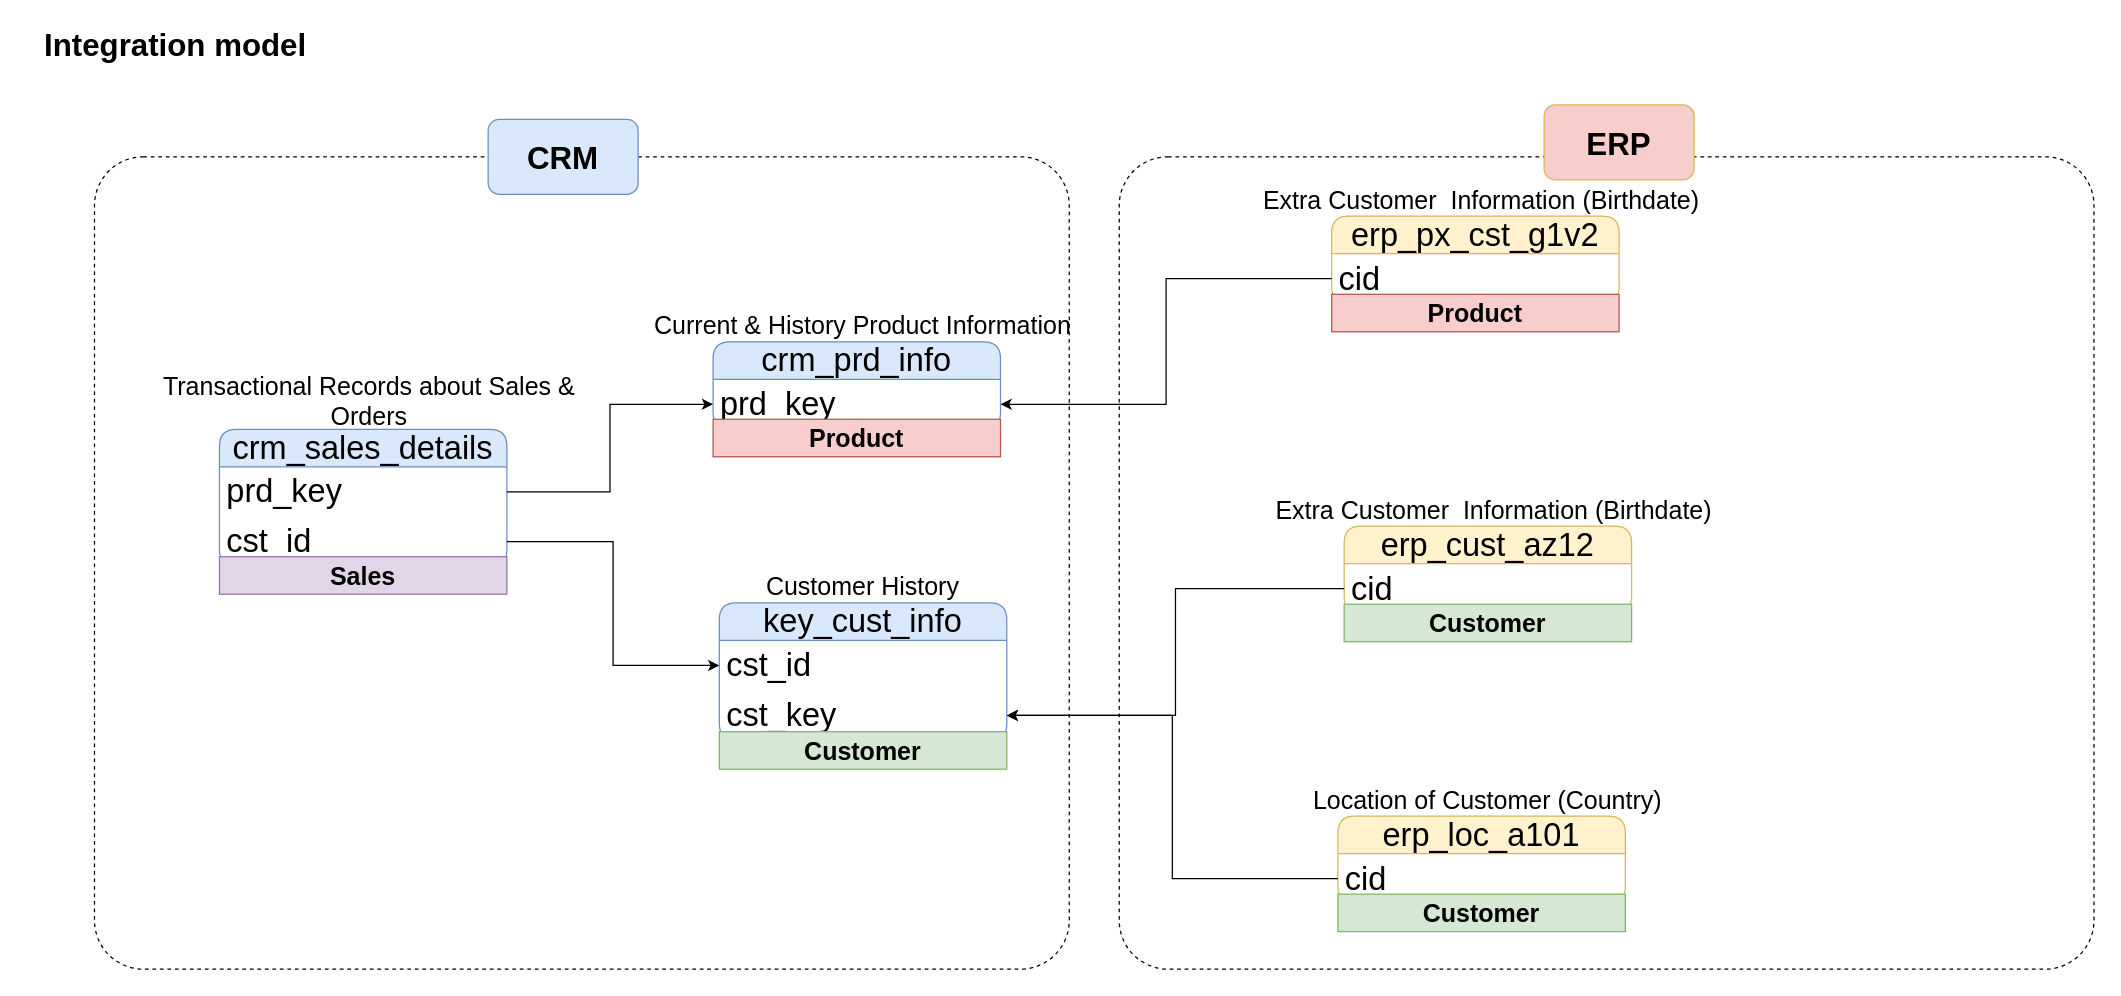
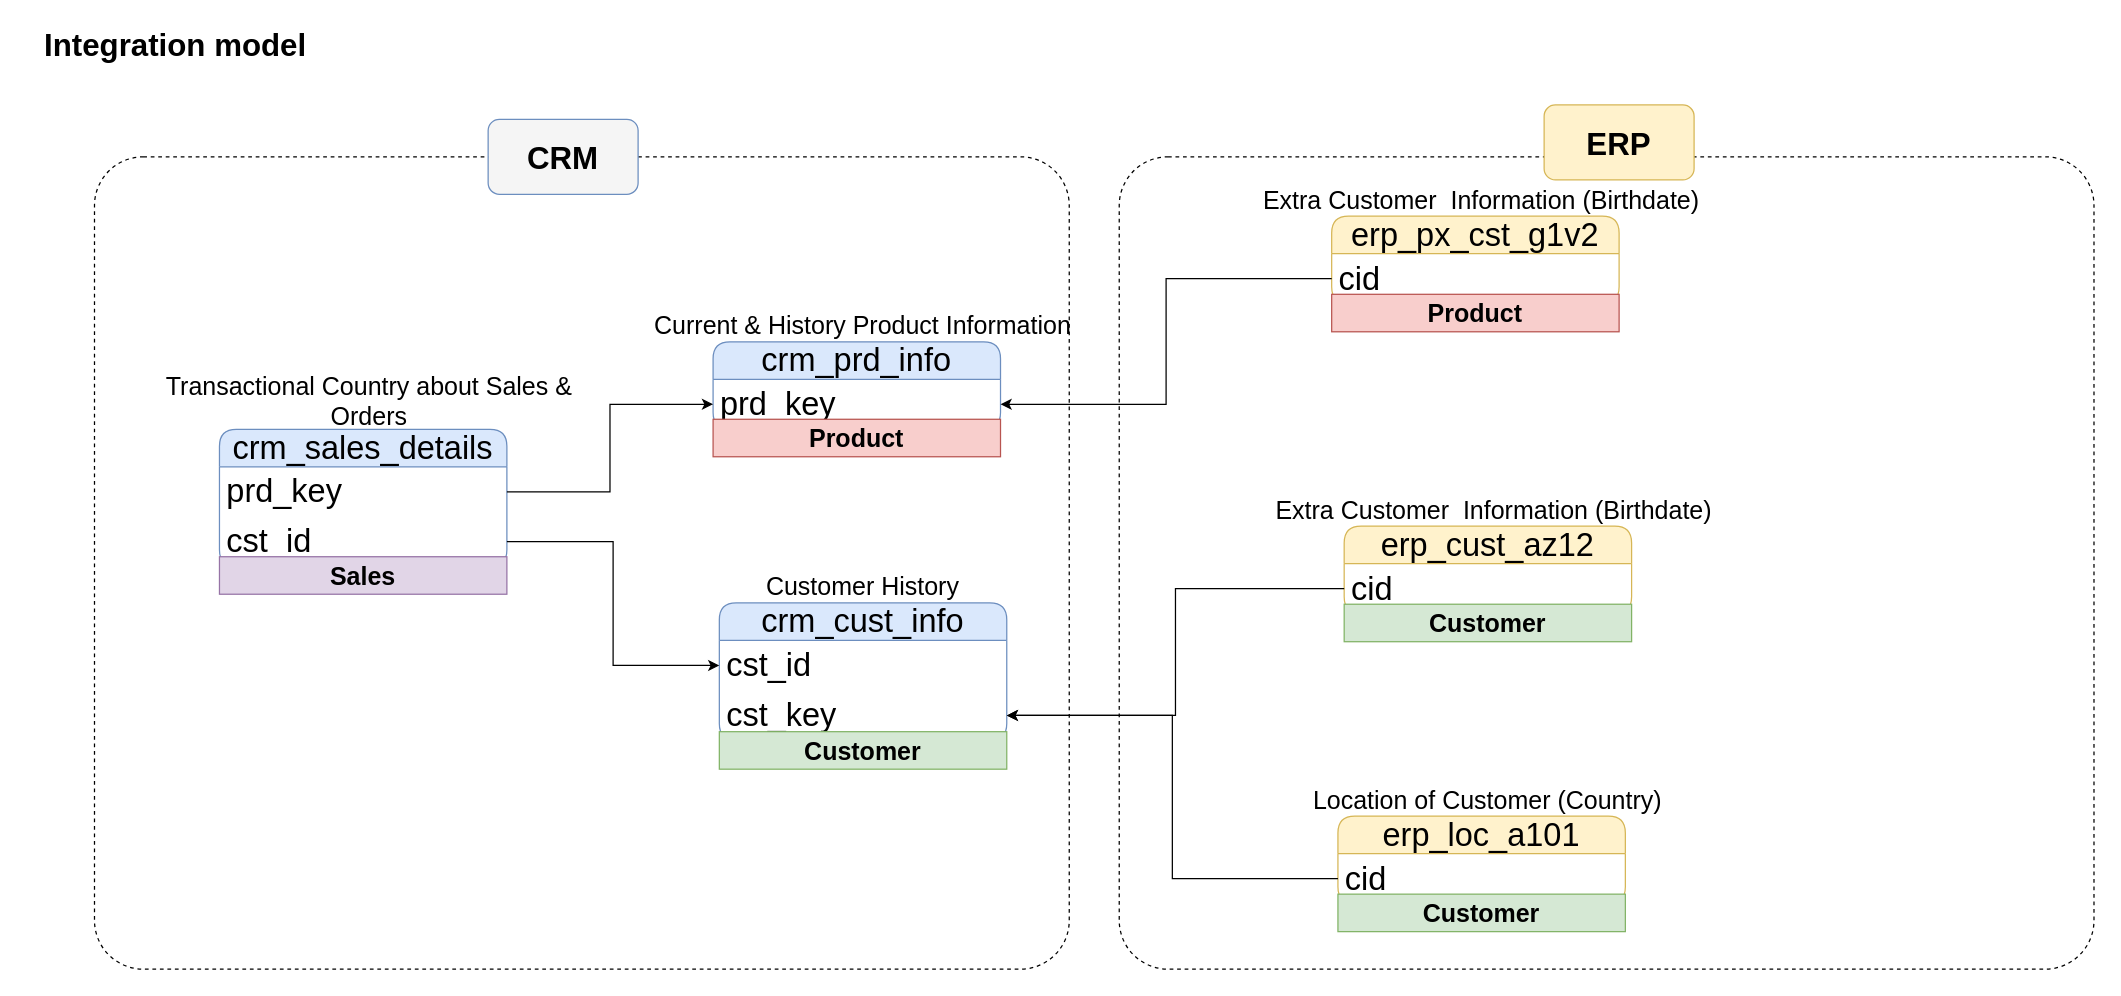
- <mxCell id="31" value="&lt;span style=&quot;font-size: 25px;&quot;&gt;&lt;b&gt;ERP&lt;/b&gt;&lt;/span&gt;" style="rounded=1;whiteSpace=wrap;html=1;fillColor=#f8cecc;strokeColor=#d6b656;" parent="1" vertex="1"><mxGeometry x="1235" y="83.5" width="120" height="60" as="geometry" /></mxCell>
+ <mxCell id="31" value="&lt;span style=&quot;font-size: 25px;&quot;&gt;&lt;b&gt;ERP&lt;/b&gt;&lt;/span&gt;" style="rounded=1;whiteSpace=wrap;html=1;fillColor=#fff2cc;strokeColor=#d6b656;" parent="1" vertex="1"><mxGeometry x="1235" y="83.5" width="120" height="60" as="geometry" /></mxCell>
- <mxCell id="29" value="&lt;b style=&quot;&quot;&gt;&lt;font style=&quot;font-size: 25px;&quot;&gt;CRM&lt;/font&gt;&lt;/b&gt;" style="rounded=1;whiteSpace=wrap;html=1;fillColor=#dae8fc;strokeColor=#6c8ebf;" parent="1" vertex="1"><mxGeometry x="390" y="95" width="120" height="60" as="geometry" /></mxCell>
+ <mxCell id="29" value="&lt;b style=&quot;&quot;&gt;&lt;font style=&quot;font-size: 25px;&quot;&gt;CRM&lt;/font&gt;&lt;/b&gt;" style="rounded=1;whiteSpace=wrap;html=1;fillColor=#f5f5f5;strokeColor=#6c8ebf;" parent="1" vertex="1"><mxGeometry x="390" y="95" width="120" height="60" as="geometry" /></mxCell>
- <mxCell id="13" value="&lt;font style=&quot;font-size: 20px;&quot;&gt;Transactional Records about Sales &amp;amp; Orders&lt;/font&gt;" style="text;html=1;align=center;verticalAlign=middle;whiteSpace=wrap;rounded=0;" parent="1" vertex="1"><mxGeometry x="115" y="295" width="360" height="49" as="geometry" /></mxCell>
+ <mxCell id="13" value="&lt;font style=&quot;font-size: 20px;&quot;&gt;Transactional Country about Sales &amp;amp; Orders&lt;/font&gt;" style="text;html=1;align=center;verticalAlign=middle;whiteSpace=wrap;rounded=0;" parent="1" vertex="1"><mxGeometry x="115" y="295" width="360" height="49" as="geometry" /></mxCell>
- <mxCell id="3" value="key_cust_info" style="swimlane;fontStyle=0;childLayout=stackLayout;horizontal=1;startSize=30;horizontalStack=0;resizeParent=1;resizeParentMax=0;resizeLast=0;collapsible=1;marginBottom=0;whiteSpace=wrap;html=1;rounded=1;fillColor=#dae8fc;strokeColor=#6c8ebf;fontSize=26;" parent="1" vertex="1"><mxGeometry x="575" y="482" width="230" height="110" as="geometry" /></mxCell>
+ <mxCell id="3" value="crm_cust_info" style="swimlane;fontStyle=0;childLayout=stackLayout;horizontal=1;startSize=30;horizontalStack=0;resizeParent=1;resizeParentMax=0;resizeLast=0;collapsible=1;marginBottom=0;whiteSpace=wrap;html=1;rounded=1;fillColor=#dae8fc;strokeColor=#6c8ebf;fontSize=26;" parent="1" vertex="1"><mxGeometry x="575" y="482" width="230" height="110" as="geometry" /></mxCell>
